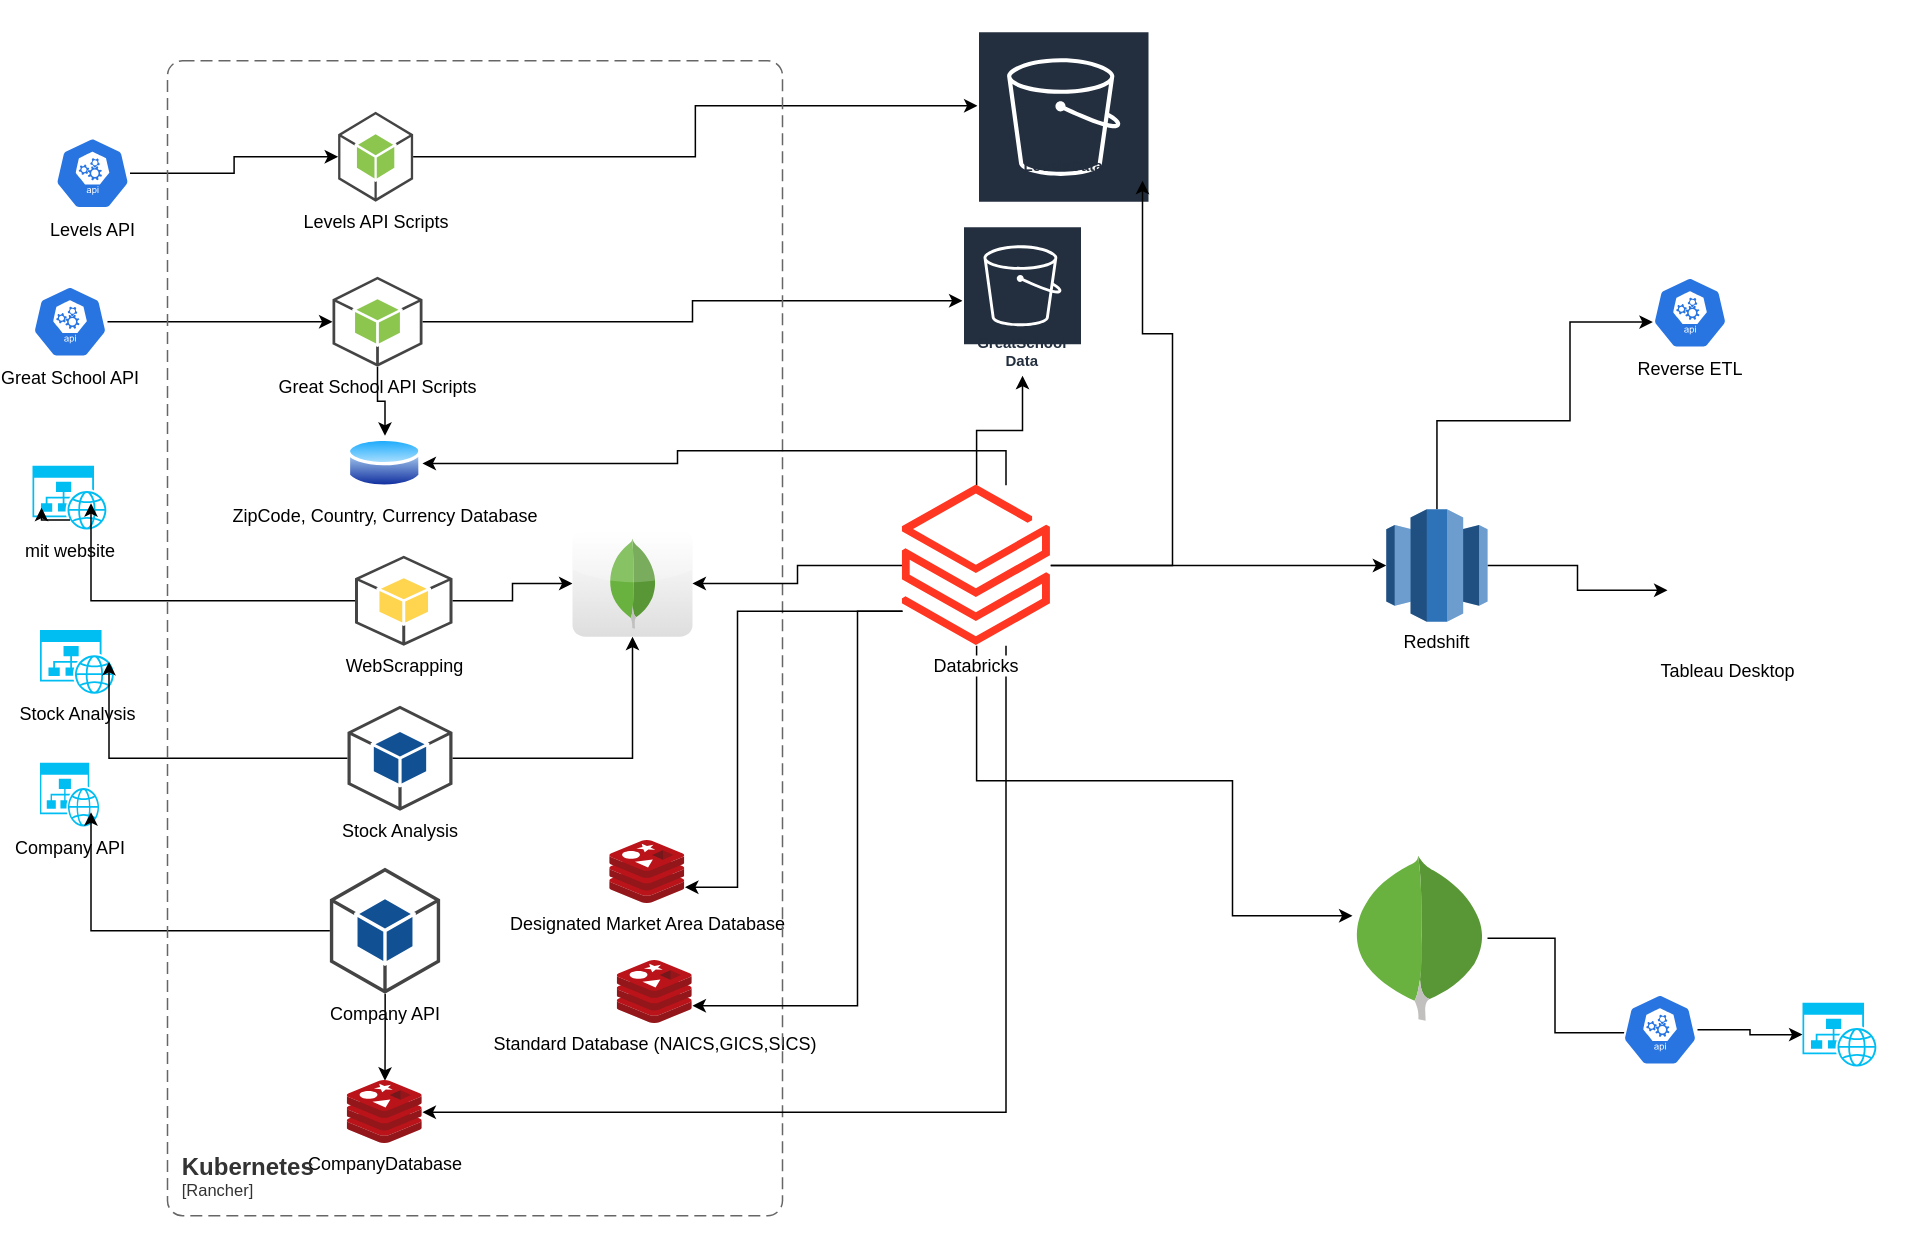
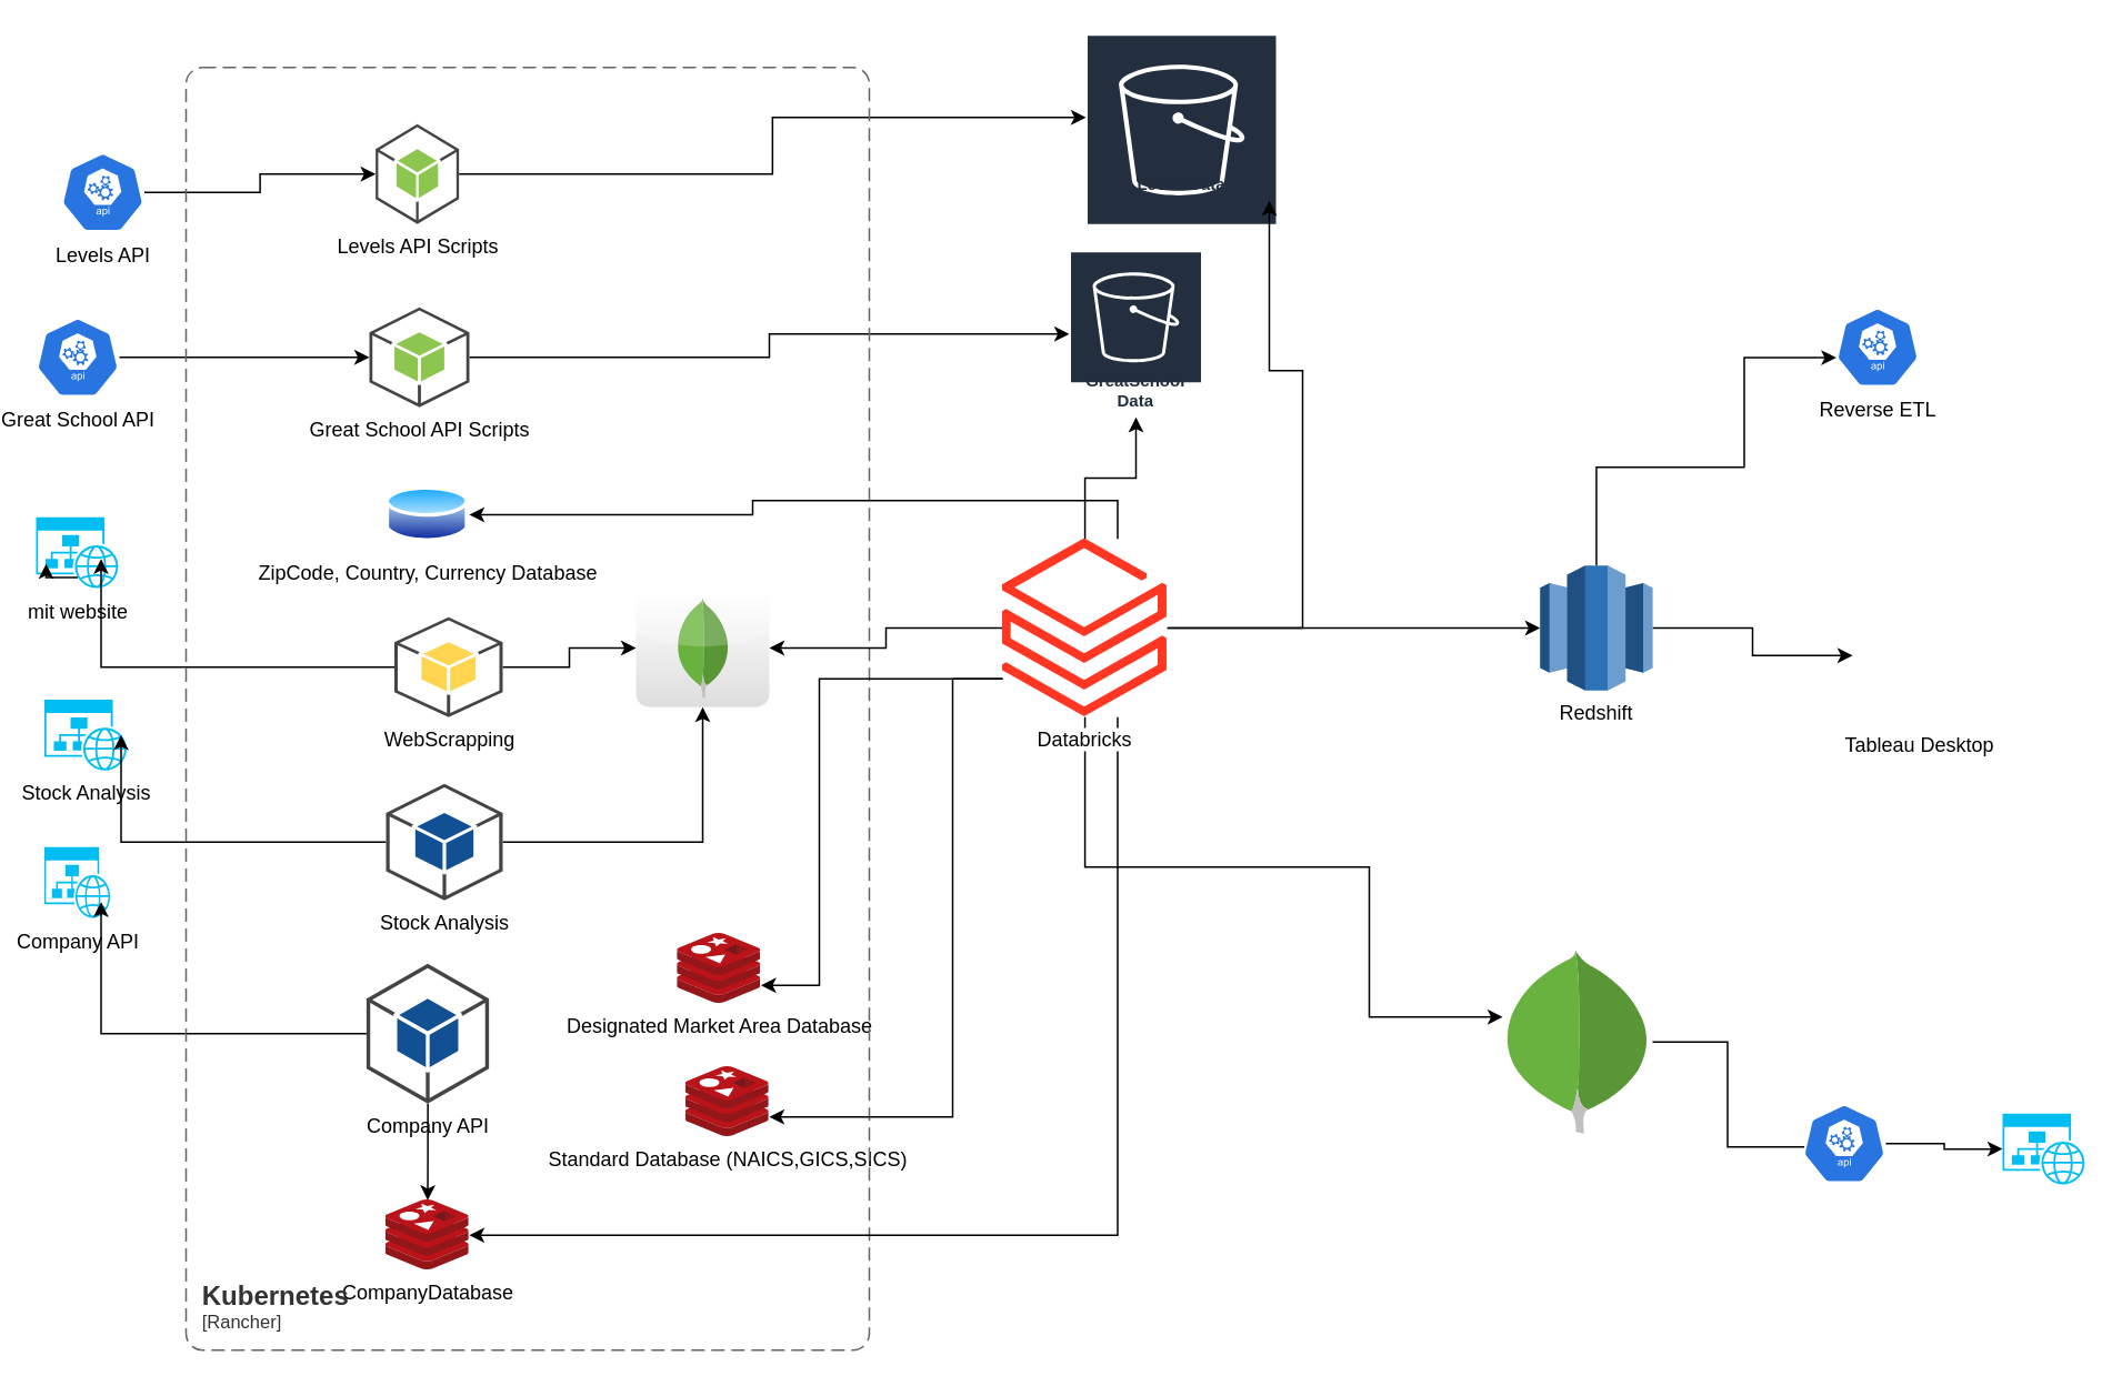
- <mxCell id="12" style="edgeStyle=orthogonalEdgeStyle;rounded=0;orthogonalLoop=1;jettySize=auto;html=1;" edge="1" parent="1" source="14" target="8"><mxGeometry relative="1" as="geometry" /></mxCell>
